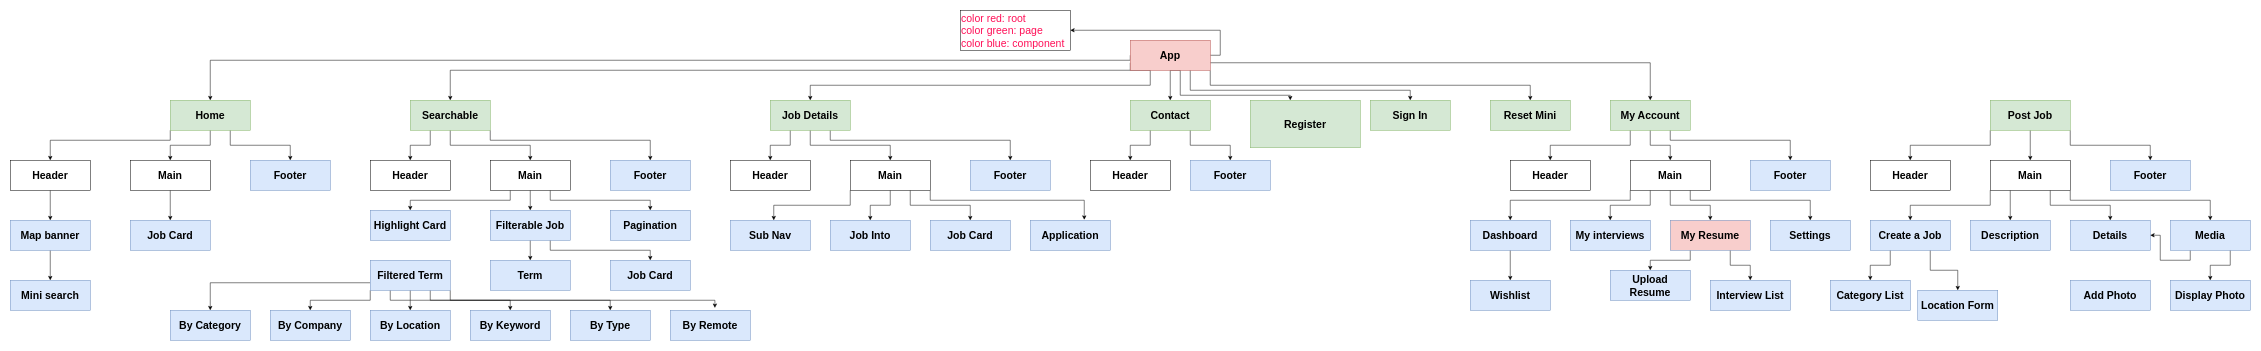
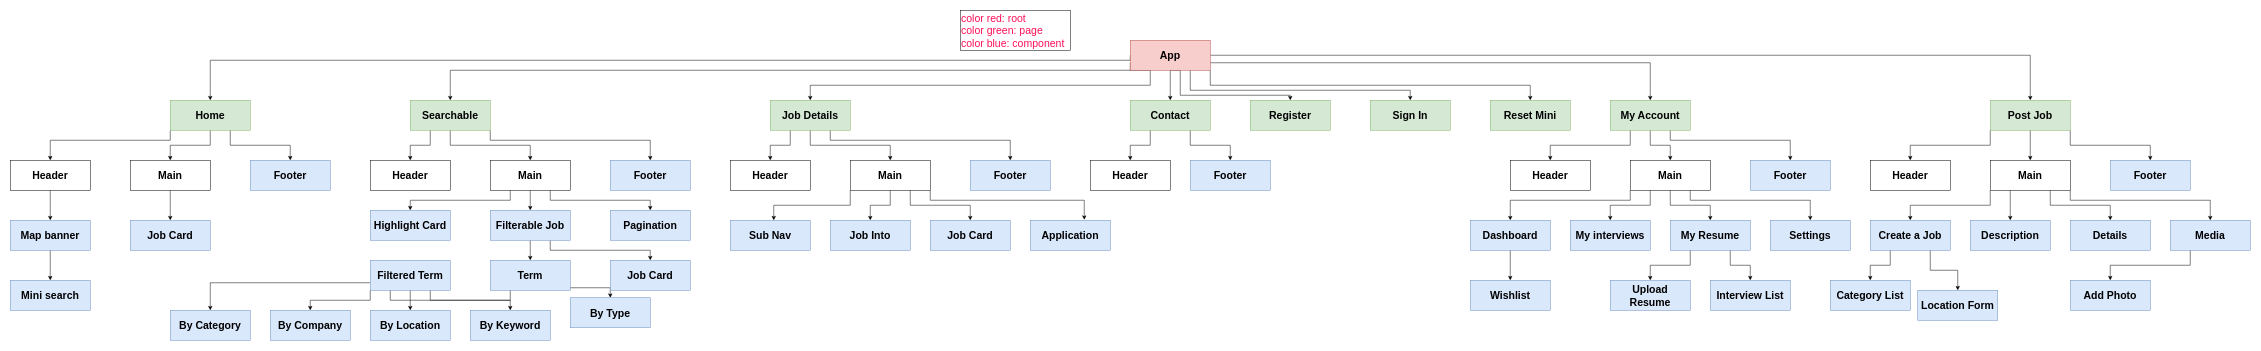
- <mxCell id="3" style="edgeStyle=orthogonalEdgeStyle;rounded=0;orthogonalLoop=1;jettySize=auto;html=1;exitX=1;exitY=0.5;exitDx=0;exitDy=0;fontSize=21;fontColor=#FF0F57;" parent="1" source="11" target="24" edge="1"><mxGeometry relative="1" as="geometry" /></mxCell>
+ <mxCell id="3" style="edgeStyle=orthogonalEdgeStyle;rounded=0;orthogonalLoop=1;jettySize=auto;html=1;exitX=1;exitY=0.5;exitDx=0;exitDy=0;entryX=0.5;entryY=0;entryDx=0;entryDy=0;fontSize=21;fontColor=#FF0F57;" parent="1" source="11" target="103" edge="1"><mxGeometry relative="1" as="geometry" /></mxCell>
- <mxCell id="74" value="&lt;b&gt;&lt;font style=&quot;font-size: 21px&quot;&gt;Register&lt;/font&gt;&lt;/b&gt;" style="rounded=0;whiteSpace=wrap;html=1;fillColor=#d5e8d4;strokeColor=#82b366;" parent="1" vertex="1"><mxGeometry x="2500" y="200" width="220" height="95" as="geometry" /></mxCell>
+ <mxCell id="74" value="&lt;b&gt;&lt;font style=&quot;font-size: 21px&quot;&gt;Register&lt;/font&gt;&lt;/b&gt;" style="rounded=0;whiteSpace=wrap;html=1;fillColor=#d5e8d4;strokeColor=#82b366;" parent="1" vertex="1"><mxGeometry x="2500" y="200" width="160" height="60" as="geometry" /></mxCell>
- <mxCell id="95" value="&lt;span style=&quot;font-size: 21px&quot;&gt;&lt;b&gt;My Resume&lt;/b&gt;&lt;/span&gt;" style="rounded=0;whiteSpace=wrap;html=1;fillColor=#f8cecc;strokeColor=#6c8ebf;" parent="1" vertex="1"><mxGeometry x="3340" y="440" width="160" height="60" as="geometry" /></mxCell>
+ <mxCell id="95" value="&lt;span style=&quot;font-size: 21px&quot;&gt;&lt;b&gt;My Resume&lt;/b&gt;&lt;/span&gt;" style="rounded=0;whiteSpace=wrap;html=1;fillColor=#dae8fc;strokeColor=#6c8ebf;" parent="1" vertex="1"><mxGeometry x="3340" y="440" width="160" height="60" as="geometry" /></mxCell>
- <mxCell id="116" style="edgeStyle=orthogonalEdgeStyle;rounded=0;orthogonalLoop=1;jettySize=auto;html=1;exitX=0.25;exitY=1;exitDx=0;exitDy=0;fontSize=21;fontColor=#FF0F57;" parent="1" source="118" target="115" edge="1"><mxGeometry relative="1" as="geometry" /></mxCell>
+ <mxCell id="116" style="edgeStyle=orthogonalEdgeStyle;rounded=0;orthogonalLoop=1;jettySize=auto;html=1;exitX=0.25;exitY=1;exitDx=0;exitDy=0;entryX=0.5;entryY=0;entryDx=0;entryDy=0;fontSize=21;fontColor=#FF0F57;" parent="1" source="118" target="121" edge="1"><mxGeometry relative="1" as="geometry" /></mxCell>
- <mxCell id="117" style="edgeStyle=orthogonalEdgeStyle;rounded=0;orthogonalLoop=1;jettySize=auto;html=1;exitX=0.75;exitY=1;exitDx=0;exitDy=0;entryX=0.5;entryY=0;entryDx=0;entryDy=0;fontSize=21;fontColor=#FF0F57;" parent="1" source="118" target="122" edge="1"><mxGeometry relative="1" as="geometry" /></mxCell>
- <mxCell id="98" value="&lt;b&gt;&lt;font style=&quot;font-size: 21px&quot;&gt;Upload Resume&lt;/font&gt;&lt;/b&gt;" style="rounded=0;whiteSpace=wrap;html=1;fillColor=#dae8fc;strokeColor=#6c8ebf;" parent="1" vertex="1"><mxGeometry x="3220" y="540" width="160" height="60" as="geometry" /></mxCell>
+ <mxCell id="98" value="&lt;b&gt;&lt;font style=&quot;font-size: 21px&quot;&gt;Upload Resume&lt;/font&gt;&lt;/b&gt;" style="rounded=0;whiteSpace=wrap;html=1;fillColor=#dae8fc;strokeColor=#6c8ebf;" parent="1" vertex="1"><mxGeometry x="3220" y="560" width="160" height="60" as="geometry" /></mxCell>
- <mxCell id="122" value="&lt;span style=&quot;font-size: 21px&quot;&gt;&lt;b&gt;Display Photo&lt;/b&gt;&lt;/span&gt;" style="rounded=0;whiteSpace=wrap;html=1;fillColor=#dae8fc;strokeColor=#6c8ebf;" parent="1" vertex="1"><mxGeometry x="4340" y="560" width="160" height="60" as="geometry" /></mxCell>
- <mxCell id="46" style="edgeStyle=orthogonalEdgeStyle;rounded=0;orthogonalLoop=1;jettySize=auto;html=1;exitX=1;exitY=1;exitDx=0;exitDy=0;fontSize=21;fontColor=#FF0F57;entryX=0.558;entryY=-0.078;entryDx=0;entryDy=0;entryPerimeter=0;" parent="1" source="47" target="55" edge="1"><mxGeometry relative="1" as="geometry"><mxPoint x="1430" y="610" as="targetPoint" /><Array as="points"><mxPoint x="900" y="600" /><mxPoint x="1429" y="600" /></Array></mxGeometry></mxCell>
- <mxCell id="54" value="&lt;b&gt;&lt;font style=&quot;font-size: 21px&quot;&gt;By Type&lt;/font&gt;&lt;/b&gt;" style="rounded=0;whiteSpace=wrap;html=1;fillColor=#dae8fc;strokeColor=#6c8ebf;" parent="1" vertex="1"><mxGeometry x="1140" y="620" width="160" height="60" as="geometry" /></mxCell>
+ <mxCell id="54" value="&lt;b&gt;&lt;font style=&quot;font-size: 21px&quot;&gt;By Type&lt;/font&gt;&lt;/b&gt;" style="rounded=0;whiteSpace=wrap;html=1;fillColor=#dae8fc;strokeColor=#6c8ebf;" parent="1" vertex="1"><mxGeometry x="1140" y="595" width="160" height="60" as="geometry" /></mxCell>
- <mxCell id="55" value="&lt;b&gt;&lt;font style=&quot;font-size: 21px&quot;&gt;By Remote&lt;/font&gt;&lt;/b&gt;" style="rounded=0;whiteSpace=wrap;html=1;fillColor=#dae8fc;strokeColor=#6c8ebf;" parent="1" vertex="1"><mxGeometry x="1340" y="620" width="160" height="60" as="geometry" /></mxCell>
